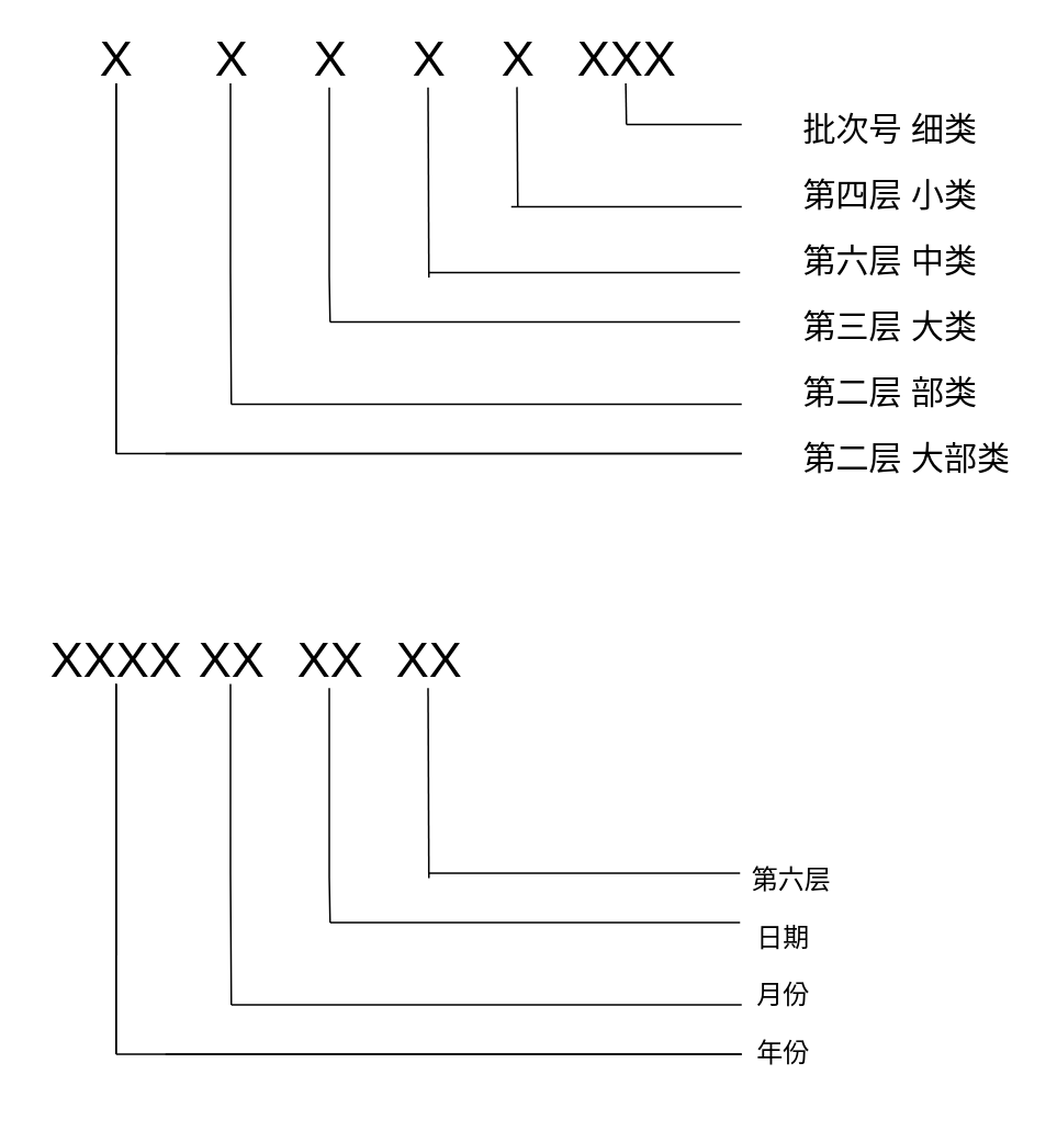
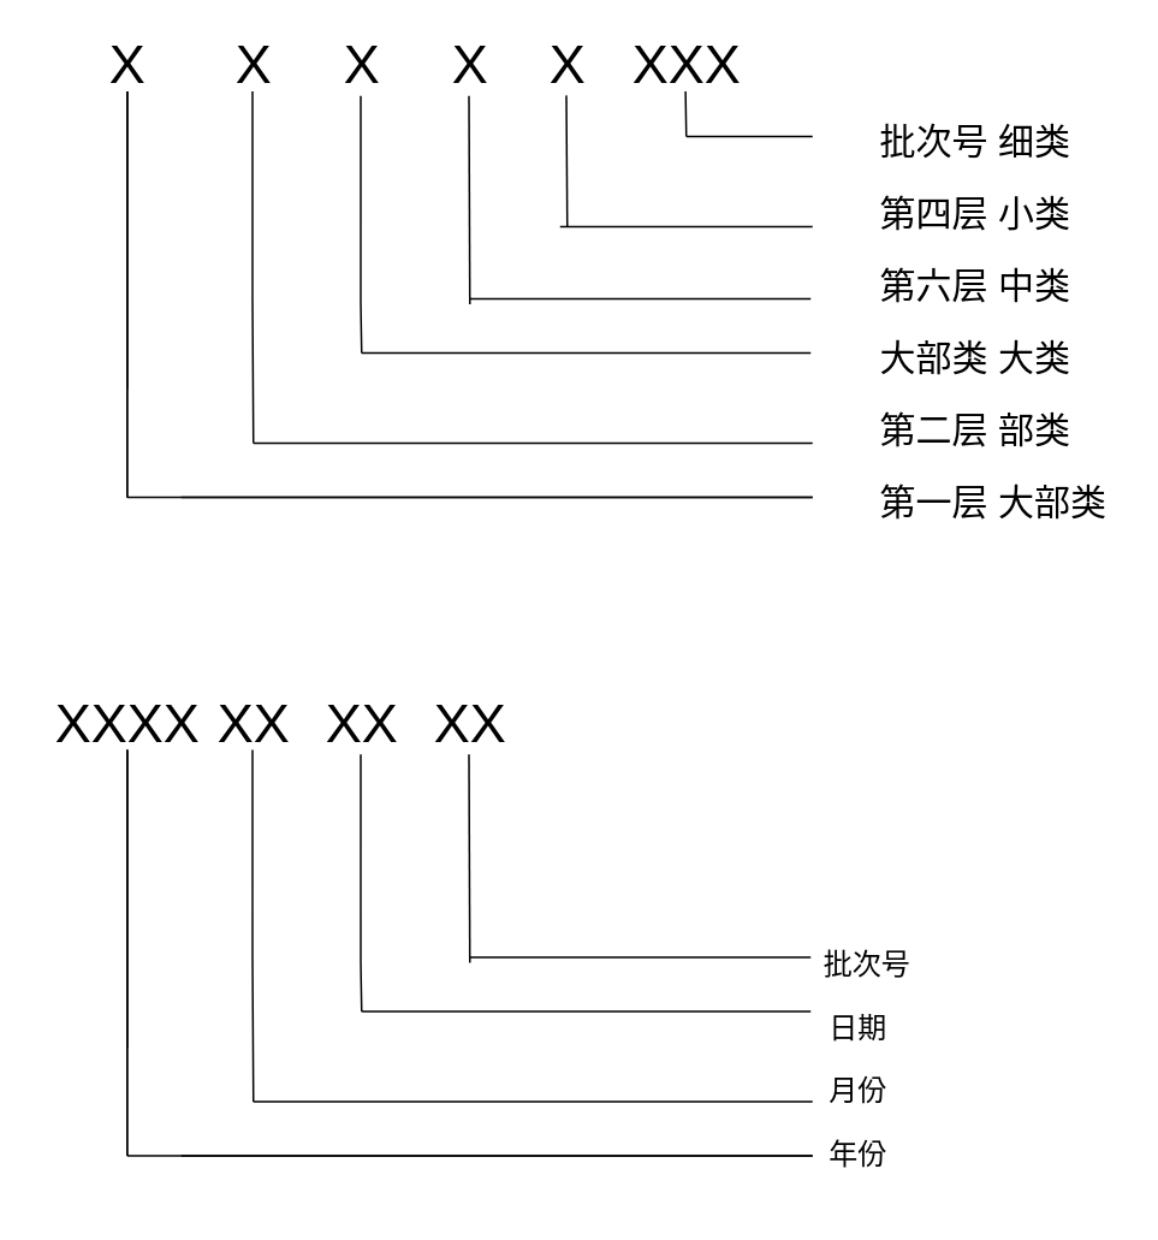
- <mxCell id="7" value="&lt;font style=&quot;font-size: 20px&quot;&gt;第三层 大类&lt;/font&gt;" style="text;html=1;align=center;verticalAlign=middle;resizable=0;points=[];autosize=1;strokeColor=none;fillColor=none;fontSize=43;" parent="1" vertex="1"><mxGeometry x="480" y="155" width="120" height="70" as="geometry" /></mxCell>
+ <mxCell id="7" value="&lt;font style=&quot;font-size: 20px&quot;&gt;大部类 大类&lt;/font&gt;" style="text;html=1;align=center;verticalAlign=middle;resizable=0;points=[];autosize=1;strokeColor=none;fillColor=none;fontSize=43;" parent="1" vertex="1"><mxGeometry x="480" y="155" width="120" height="70" as="geometry" /></mxCell>
- <mxCell id="4" value="&lt;font style=&quot;font-size: 20px&quot;&gt;第二层 大部类&lt;/font&gt;" style="text;html=1;align=center;verticalAlign=middle;resizable=0;points=[];autosize=1;strokeColor=none;fillColor=none;fontSize=43;" parent="1" vertex="1"><mxGeometry x="480" y="235" width="140" height="70" as="geometry" /></mxCell>
+ <mxCell id="4" value="&lt;font style=&quot;font-size: 20px&quot;&gt;第一层 大部类&lt;/font&gt;" style="text;html=1;align=center;verticalAlign=middle;resizable=0;points=[];autosize=1;strokeColor=none;fillColor=none;fontSize=43;" parent="1" vertex="1"><mxGeometry x="480" y="235" width="140" height="70" as="geometry" /></mxCell>
- <mxCell id="35" value="&lt;font style=&quot;font-size: 16px&quot;&gt;第六层&lt;/font&gt;" style="text;html=1;align=center;verticalAlign=middle;resizable=0;points=[];autosize=1;strokeColor=none;fillColor=none;fontSize=43;" vertex="1" parent="1"><mxGeometry x="450" y="490" width="60" height="70" as="geometry" /></mxCell>
+ <mxCell id="35" value="&lt;font style=&quot;font-size: 16px&quot;&gt;批次号&lt;/font&gt;" style="text;html=1;align=center;verticalAlign=middle;resizable=0;points=[];autosize=1;strokeColor=none;fillColor=none;fontSize=43;" vertex="1" parent="1"><mxGeometry x="450" y="490" width="60" height="70" as="geometry" /></mxCell>
